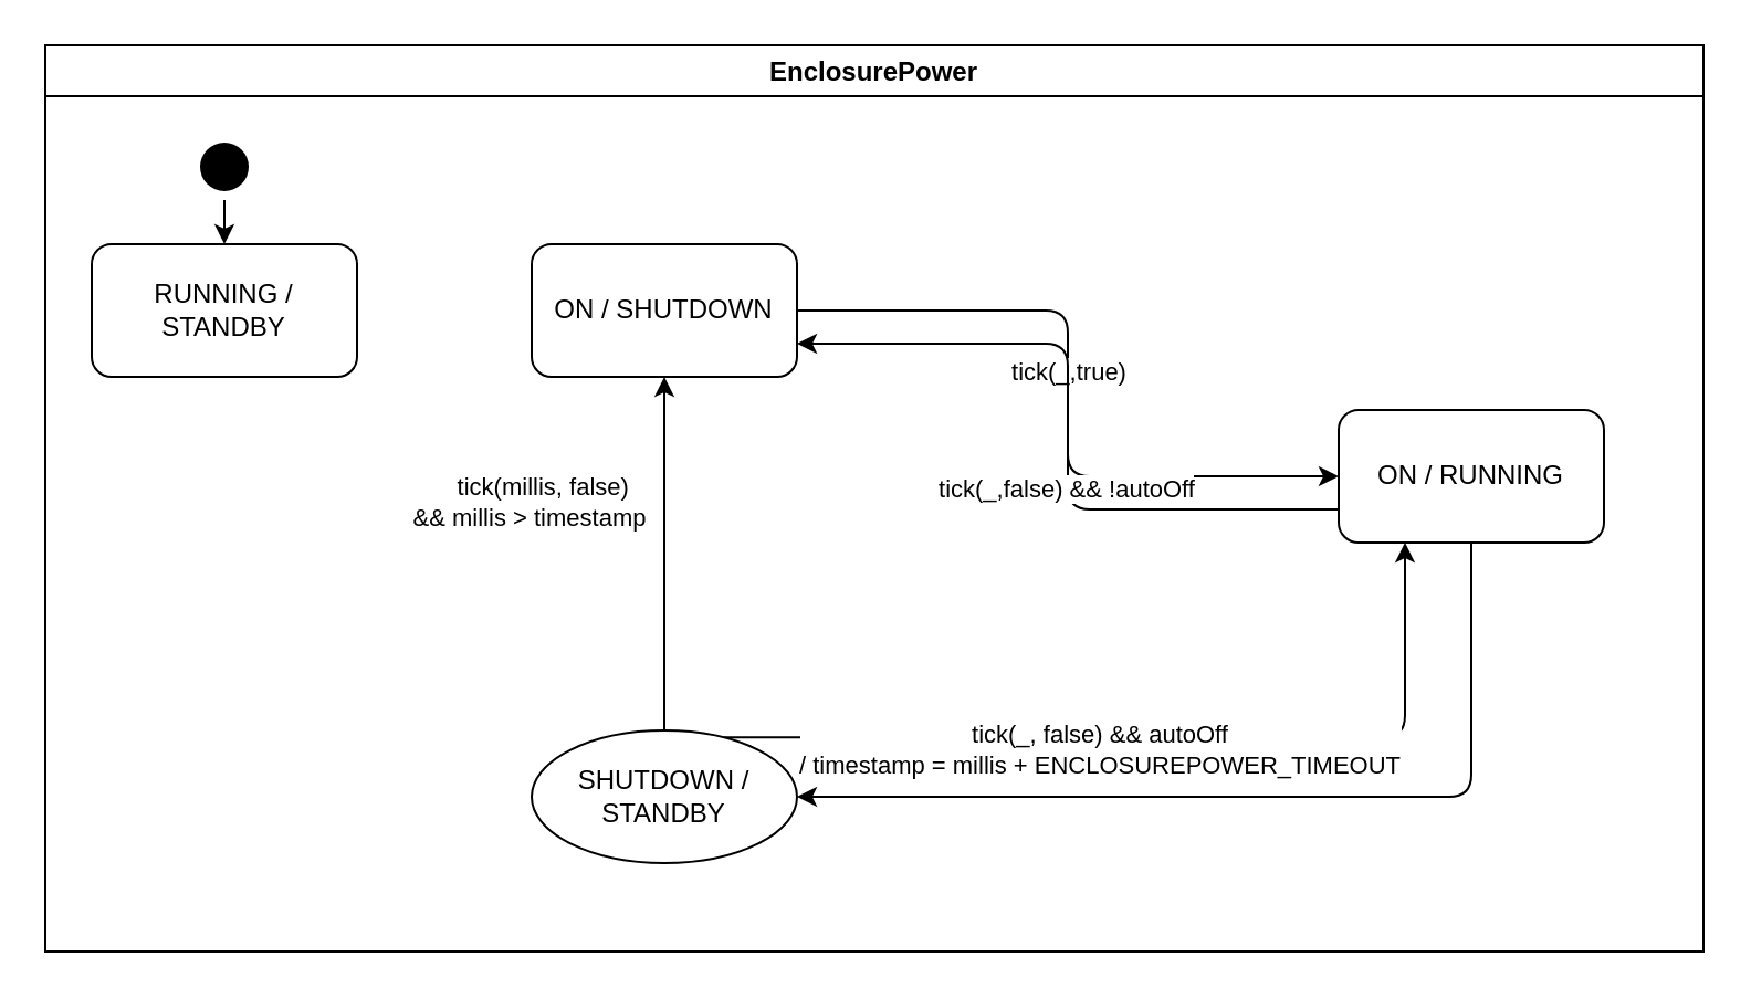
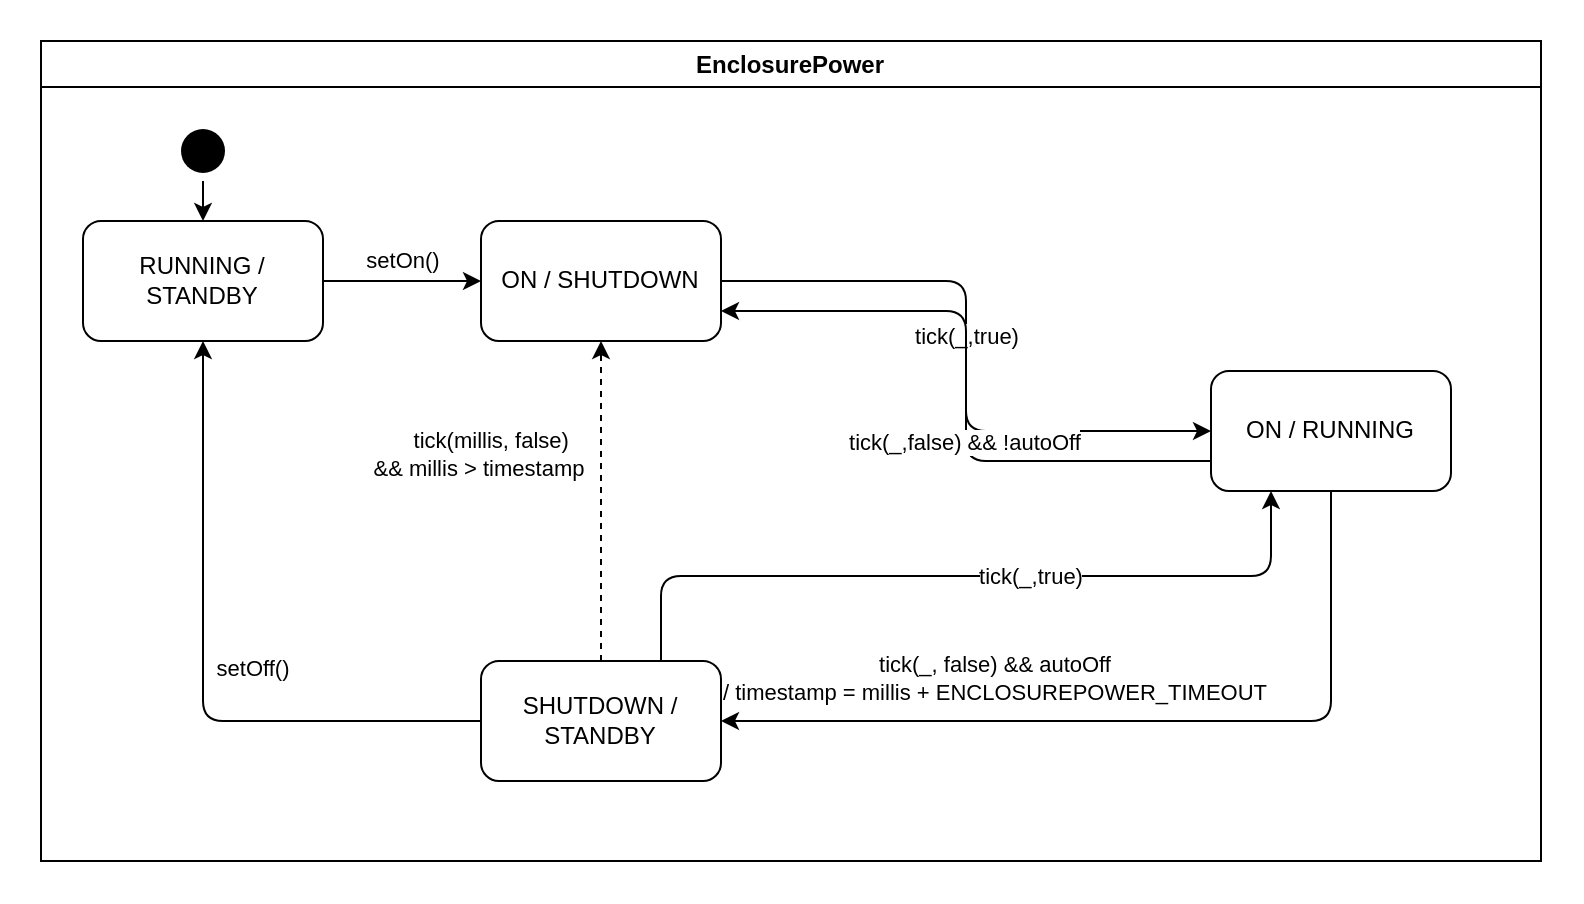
+ <mxCell id="3" value="setOn()" style="edgeStyle=orthogonalEdgeStyle;rounded=1;orthogonalLoop=1;jettySize=auto;html=1;exitX=1;exitY=0.5;exitDx=0;exitDy=0;entryX=0;entryY=0.5;entryDx=0;entryDy=0;spacingTop=0;spacingBottom=20;" edge="1" parent="2" source="4" target="6"><mxGeometry relative="1" as="geometry"><Array as="points"><mxPoint x="161" y="120" /><mxPoint x="161" y="120" /></Array></mxGeometry></mxCell>
- <mxCell id="7" style="edgeStyle=orthogonalEdgeStyle;rounded=1;orthogonalLoop=1;jettySize=auto;html=1;exitX=0.5;exitY=0;exitDx=0;exitDy=0;entryX=0.5;entryY=1;entryDx=0;entryDy=0;" edge="1" parent="2" source="12" target="6"><mxGeometry relative="1" as="geometry" /></mxCell>
+ <mxCell id="7" style="edgeStyle=orthogonalEdgeStyle;rounded=1;orthogonalLoop=1;jettySize=auto;html=1;exitX=0.5;exitY=0;exitDx=0;exitDy=0;entryX=0.5;entryY=1;entryDx=0;entryDy=0;dashed=1;" edge="1" parent="2" source="12" target="6"><mxGeometry relative="1" as="geometry" /></mxCell>
+ <mxCell id="9" value="setOff()" style="edgeStyle=orthogonalEdgeStyle;rounded=1;orthogonalLoop=1;jettySize=auto;html=1;exitX=0;exitY=0.5;exitDx=0;exitDy=0;spacingLeft=50;spacingRight=0;" edge="1" parent="2" source="12" target="4"><mxGeometry relative="1" as="geometry" /></mxCell>
- <mxCell id="12" value="SHUTDOWN / STANDBY" style="ellipse;whiteSpace=wrap;html=1;" vertex="1" parent="2"><mxGeometry x="220" y="310" width="120" height="60" as="geometry" /></mxCell>
+ <mxCell id="12" value="SHUTDOWN / STANDBY" style="rounded=1;whiteSpace=wrap;html=1;" vertex="1" parent="2"><mxGeometry x="220" y="310" width="120" height="60" as="geometry" /></mxCell>
